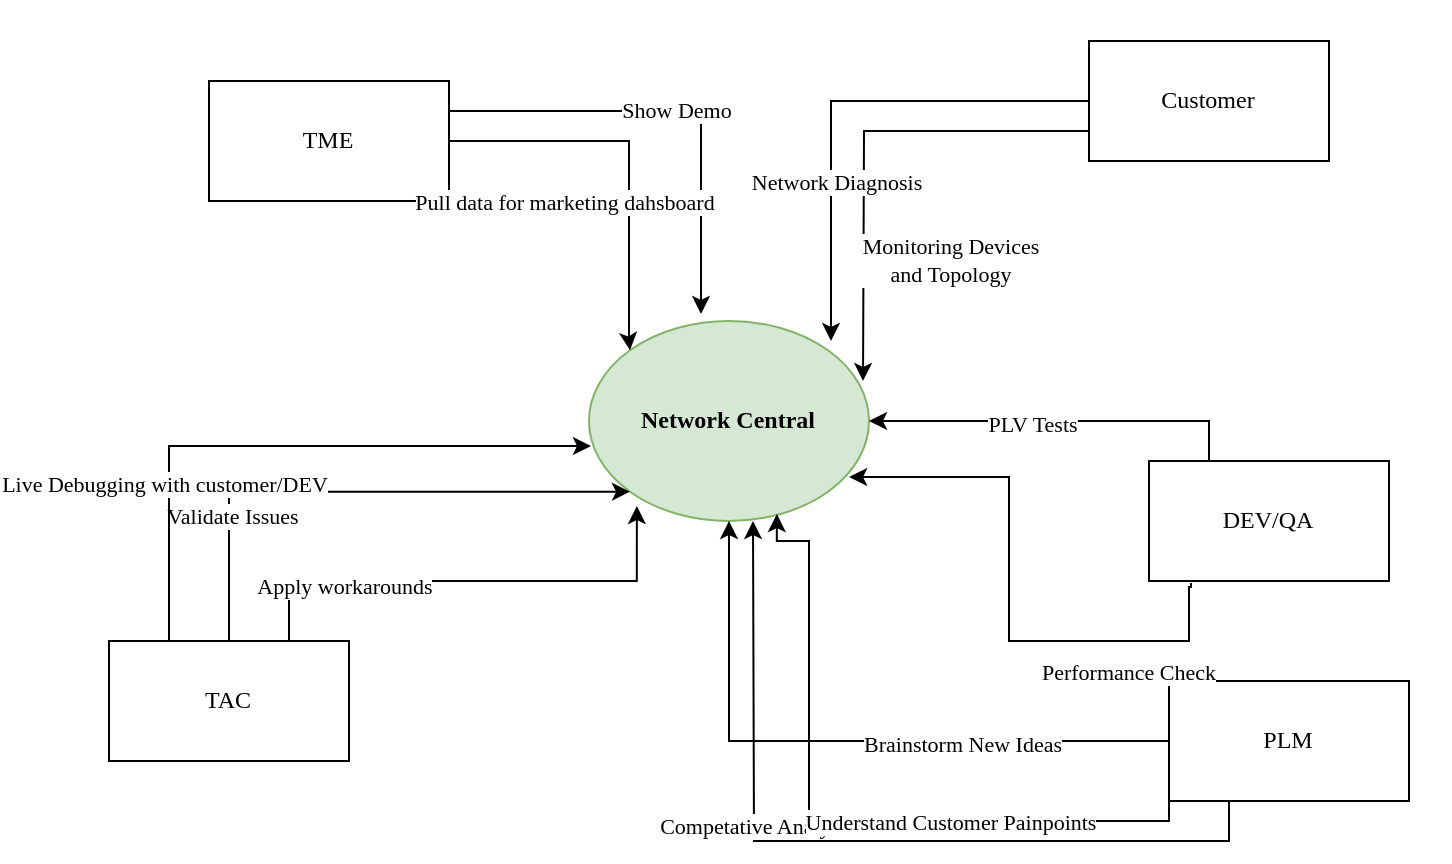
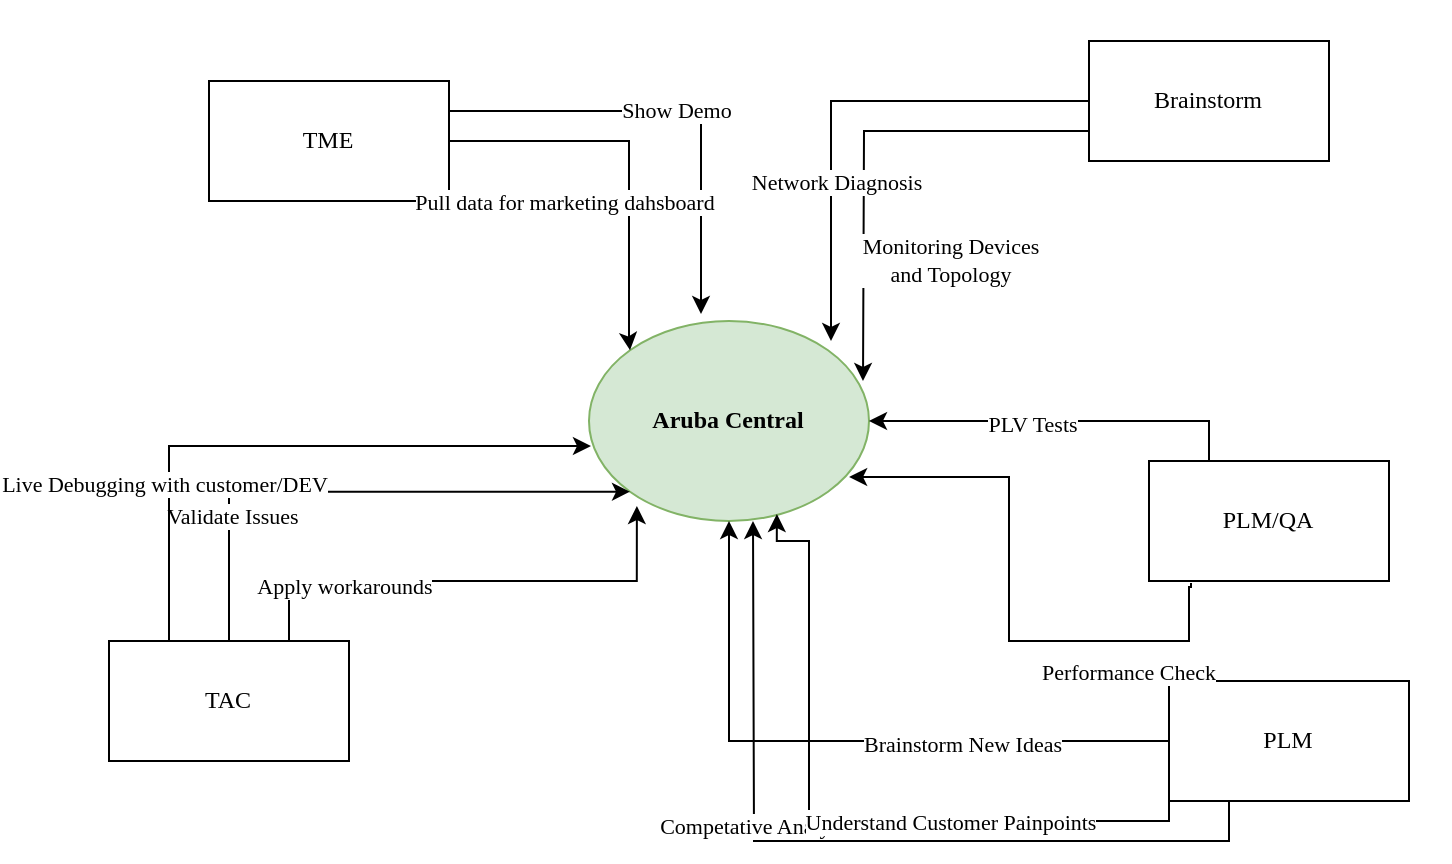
- <mxCell id="9" value="Customer" style="rounded=0;whiteSpace=wrap;html=1;fontFamily=Verdana;" parent="1" vertex="1"><mxGeometry x="510" y="20" width="120" height="60" as="geometry" /></mxCell>
+ <mxCell id="9" value="Brainstorm" style="rounded=0;whiteSpace=wrap;html=1;fontFamily=Verdana;" parent="1" vertex="1"><mxGeometry x="510" y="20" width="120" height="60" as="geometry" /></mxCell>
- <mxCell id="3" value="&lt;b&gt;&lt;font face=&quot;Verdana&quot;&gt;Network Central&lt;/font&gt;&lt;/b&gt;" style="ellipse;whiteSpace=wrap;html=1;fillColor=#d5e8d4;strokeColor=#82b366;" parent="1" vertex="1"><mxGeometry x="260" y="160" width="140" height="100" as="geometry" /></mxCell>
+ <mxCell id="3" value="&lt;b&gt;&lt;font face=&quot;Verdana&quot;&gt;Aruba Central&lt;/font&gt;&lt;/b&gt;" style="ellipse;whiteSpace=wrap;html=1;fillColor=#d5e8d4;strokeColor=#82b366;" parent="1" vertex="1"><mxGeometry x="260" y="160" width="140" height="100" as="geometry" /></mxCell>
- <mxCell id="28" value="DEV/QA" style="rounded=0;whiteSpace=wrap;html=1;fontFamily=Verdana;" parent="1" vertex="1"><mxGeometry x="540" y="230" width="120" height="60" as="geometry" /></mxCell>
+ <mxCell id="28" value="PLM/QA" style="rounded=0;whiteSpace=wrap;html=1;fontFamily=Verdana;" parent="1" vertex="1"><mxGeometry x="540" y="230" width="120" height="60" as="geometry" /></mxCell>
